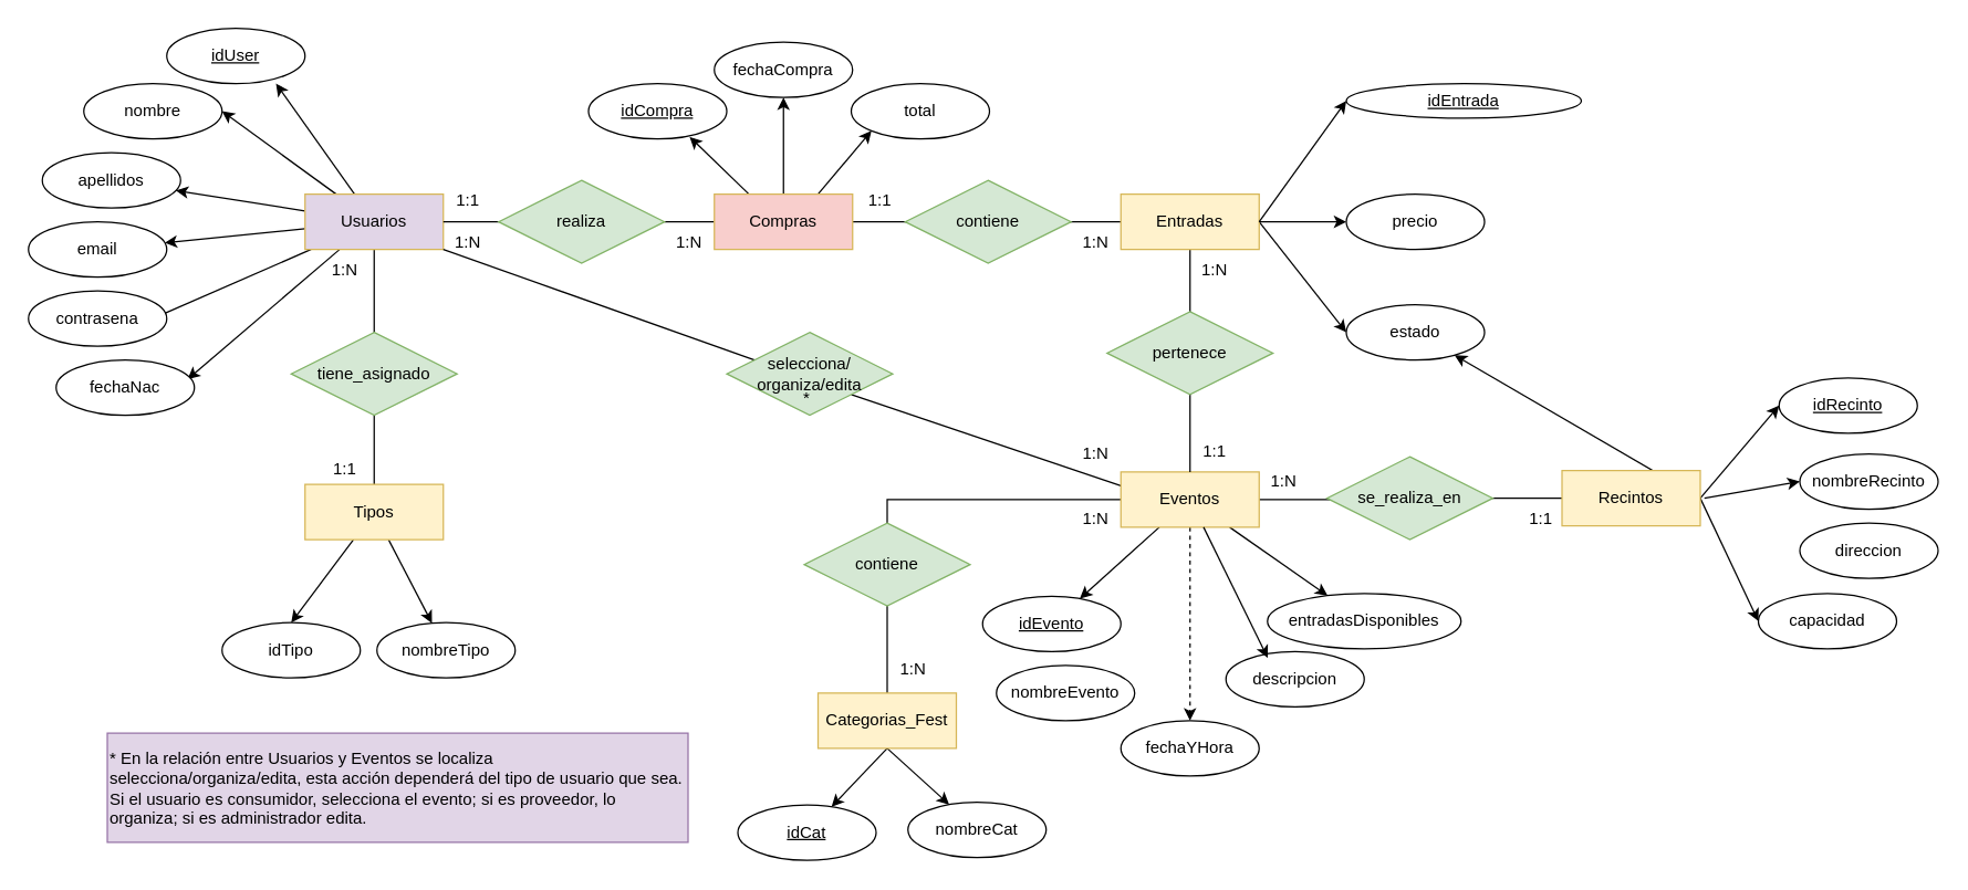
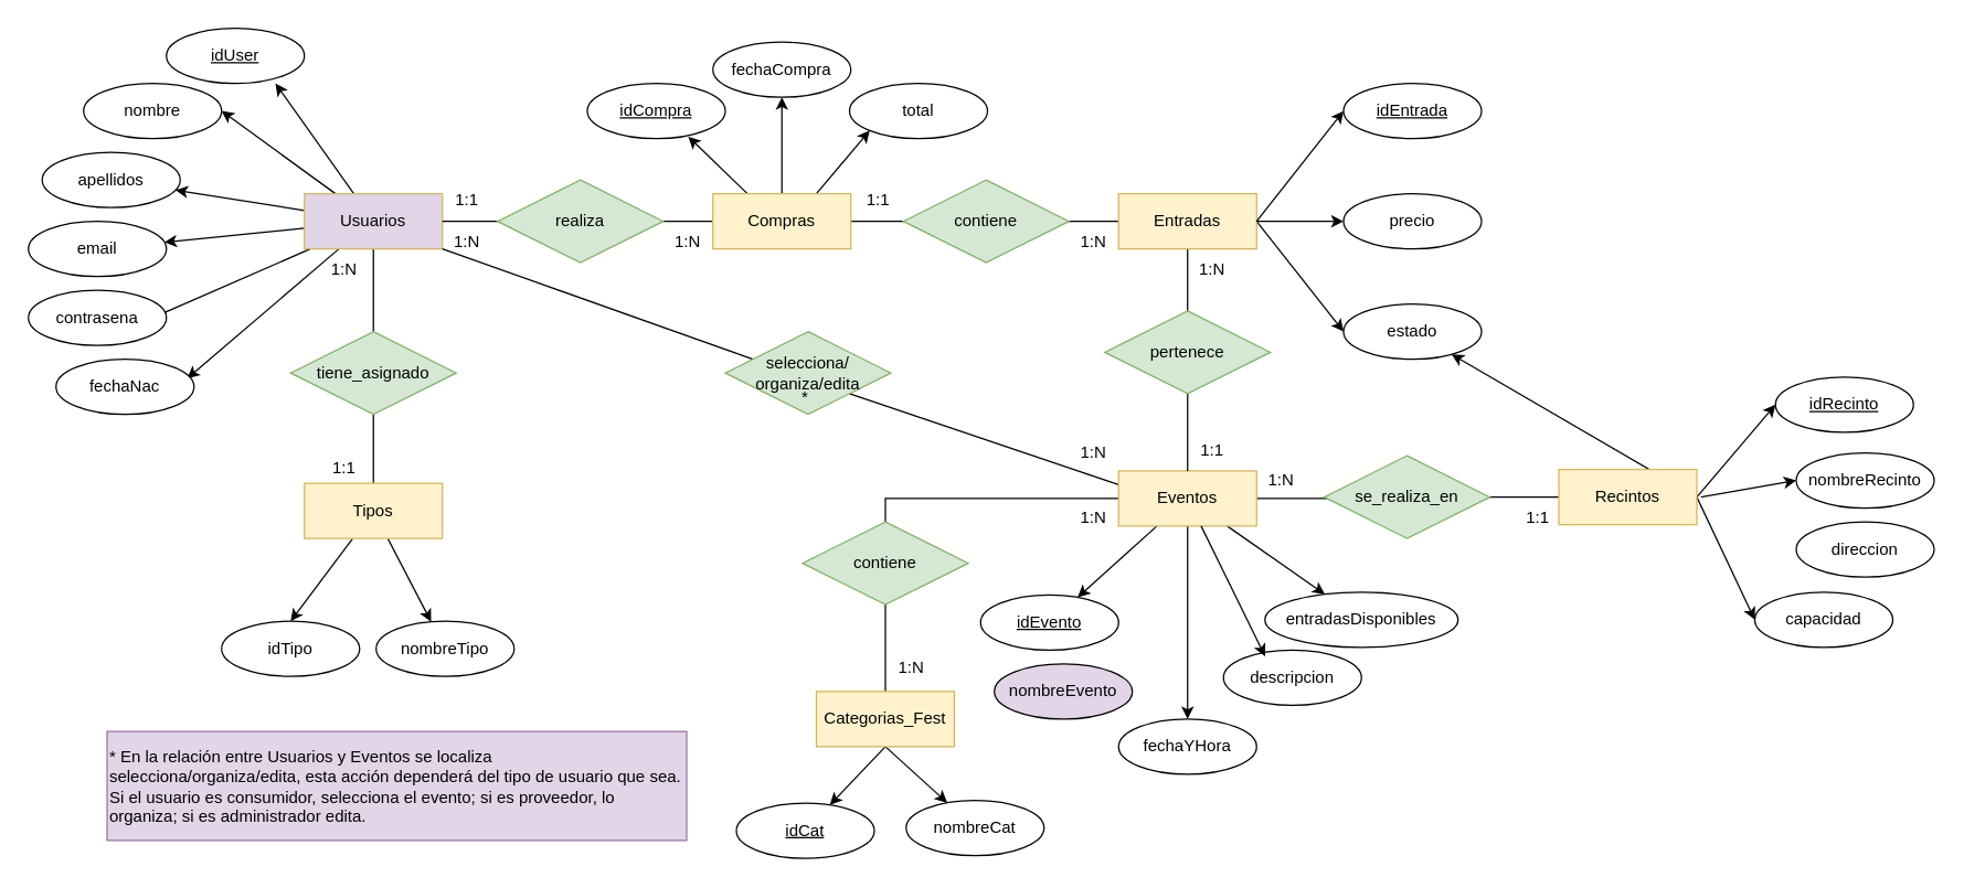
- <mxCell id="44" value="idEntrada" style="ellipse;whiteSpace=wrap;html=1;align=center;fontStyle=4;" parent="1" vertex="1"><mxGeometry x="973" y="60" width="170" height="25" as="geometry" /></mxCell>
+ <mxCell id="44" value="idEntrada" style="ellipse;whiteSpace=wrap;html=1;align=center;fontStyle=4;" parent="1" vertex="1"><mxGeometry x="973" y="60" width="100" height="40" as="geometry" /></mxCell>
- <mxCell id="74" value="Compras" style="whiteSpace=wrap;html=1;align=center;fillColor=#f8cecc;strokeColor=#d6b656;" parent="1" vertex="1"><mxGeometry x="516" y="140" width="100" height="40" as="geometry" /></mxCell>
+ <mxCell id="74" value="Compras" style="whiteSpace=wrap;html=1;align=center;fillColor=#fff2cc;strokeColor=#d6b656;" parent="1" vertex="1"><mxGeometry x="516" y="140" width="100" height="40" as="geometry" /></mxCell>
- <mxCell id="13" style="rounded=0;orthogonalLoop=1;jettySize=auto;html=1;dashed=1;" parent="1" source="17" target="30" edge="1"><mxGeometry relative="1" as="geometry" /></mxCell>
+ <mxCell id="13" style="rounded=0;orthogonalLoop=1;jettySize=auto;html=1;" parent="1" source="17" target="30" edge="1"><mxGeometry relative="1" as="geometry" /></mxCell>
- <mxCell id="29" value="nombreEvento" style="ellipse;whiteSpace=wrap;html=1;align=center;" parent="1" vertex="1"><mxGeometry x="720" y="481" width="100" height="40" as="geometry" /></mxCell>
+ <mxCell id="29" value="nombreEvento" style="ellipse;whiteSpace=wrap;html=1;align=center;fillColor=#e1d5e7;" parent="1" vertex="1"><mxGeometry x="720" y="481" width="100" height="40" as="geometry" /></mxCell>
